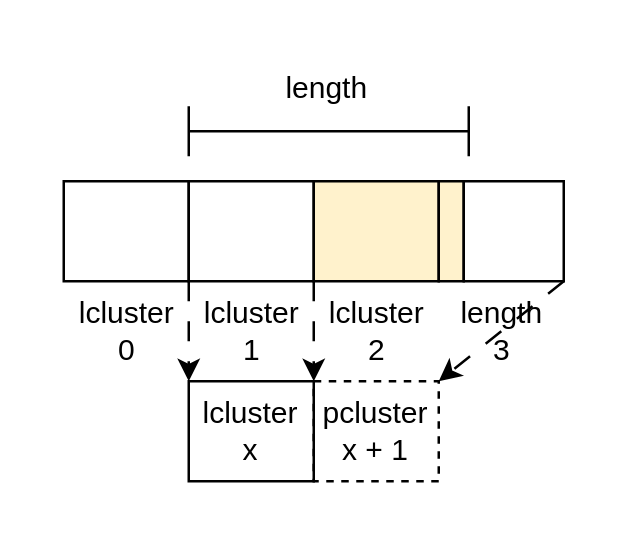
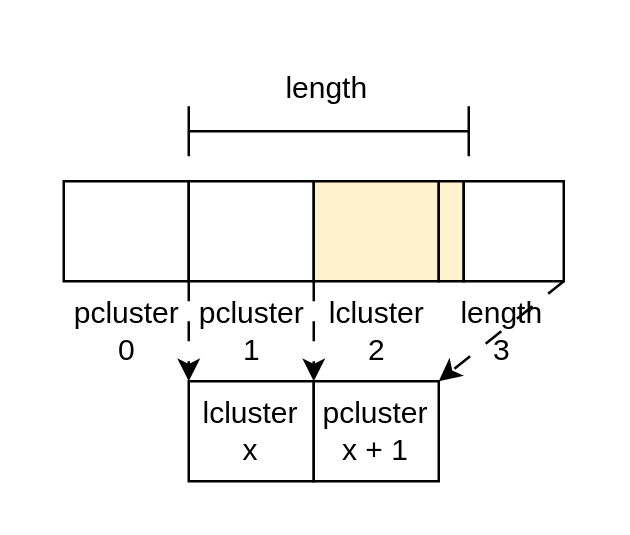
- <mxCell id="14" value="lcluster&lt;br&gt;0" style="text;html=1;align=center;verticalAlign=middle;resizable=0;points=[];autosize=1;strokeColor=none;fillColor=none;" vertex="1" parent="1"><mxGeometry x="20" y="112" width="60" height="40" as="geometry" /></mxCell>
+ <mxCell id="14" value="pcluster&lt;br&gt;0" style="text;html=1;align=center;verticalAlign=middle;resizable=0;points=[];autosize=1;strokeColor=none;fillColor=none;" vertex="1" parent="1"><mxGeometry x="20" y="112" width="60" height="40" as="geometry" /></mxCell>
- <mxCell id="15" value="lcluster&lt;br&gt;1" style="text;html=1;align=center;verticalAlign=middle;resizable=0;points=[];autosize=1;strokeColor=none;fillColor=none;" vertex="1" parent="1"><mxGeometry x="70" y="112" width="60" height="40" as="geometry" /></mxCell>
+ <mxCell id="15" value="pcluster&lt;br&gt;1" style="text;html=1;align=center;verticalAlign=middle;resizable=0;points=[];autosize=1;strokeColor=none;fillColor=none;" vertex="1" parent="1"><mxGeometry x="70" y="112" width="60" height="40" as="geometry" /></mxCell>
- <mxCell id="8" value="pcluster&lt;br&gt;x + 1" style="rounded=0;whiteSpace=wrap;html=1;fillColor=none;strokeColor=#000000;dashed=1;" vertex="1" parent="1"><mxGeometry x="125" y="152" width="50" height="40" as="geometry" /></mxCell>
+ <mxCell id="8" value="pcluster&lt;br&gt;x + 1" style="rounded=0;whiteSpace=wrap;html=1;fillColor=none;strokeColor=#000000;" vertex="1" parent="1"><mxGeometry x="125" y="152" width="50" height="40" as="geometry" /></mxCell>
